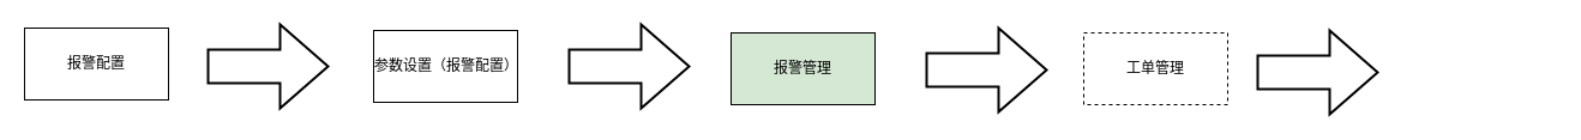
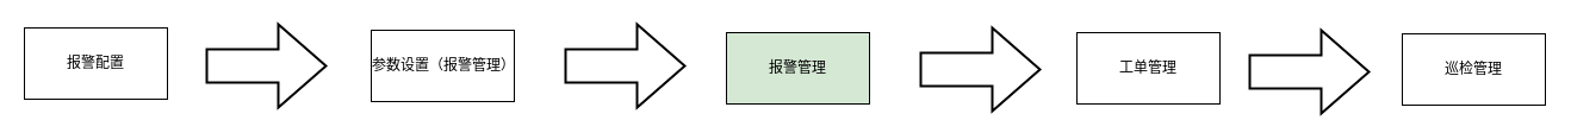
- <mxCell id="4" value="参数设置（报警配置）" style="rounded=0;whiteSpace=wrap;html=1;" vertex="1" parent="1"><mxGeometry x="311" y="25" width="120" height="60" as="geometry" /></mxCell>
+ <mxCell id="4" value="参数设置（报警管理）" style="rounded=0;whiteSpace=wrap;html=1;" vertex="1" parent="1"><mxGeometry x="311" y="25" width="120" height="60" as="geometry" /></mxCell>
- <mxCell id="8" value="工单管理" style="rounded=0;whiteSpace=wrap;html=1;dashed=1;" vertex="1" parent="1"><mxGeometry x="903" y="27" width="120" height="60" as="geometry" /></mxCell>
+ <mxCell id="8" value="工单管理" style="rounded=0;whiteSpace=wrap;html=1;" vertex="1" parent="1"><mxGeometry x="903" y="27" width="120" height="60" as="geometry" /></mxCell>
+ <mxCell id="9" value="巡检管理" style="rounded=0;whiteSpace=wrap;html=1;" vertex="1" parent="1"><mxGeometry x="1176" y="28" width="120" height="60" as="geometry" /></mxCell>
